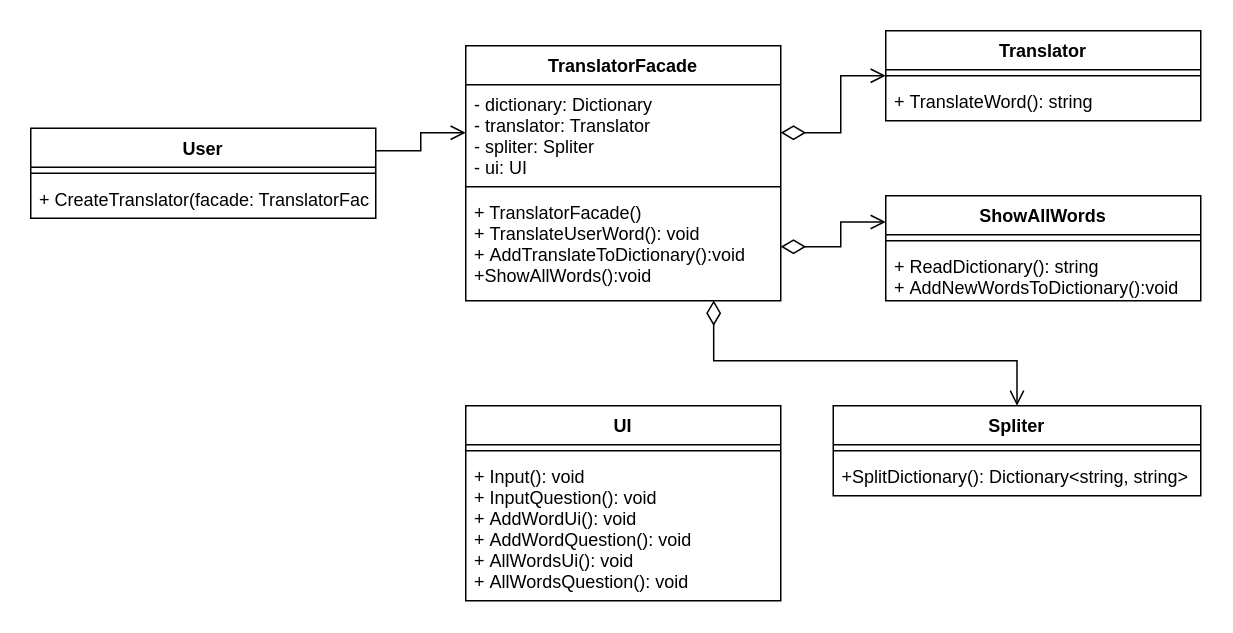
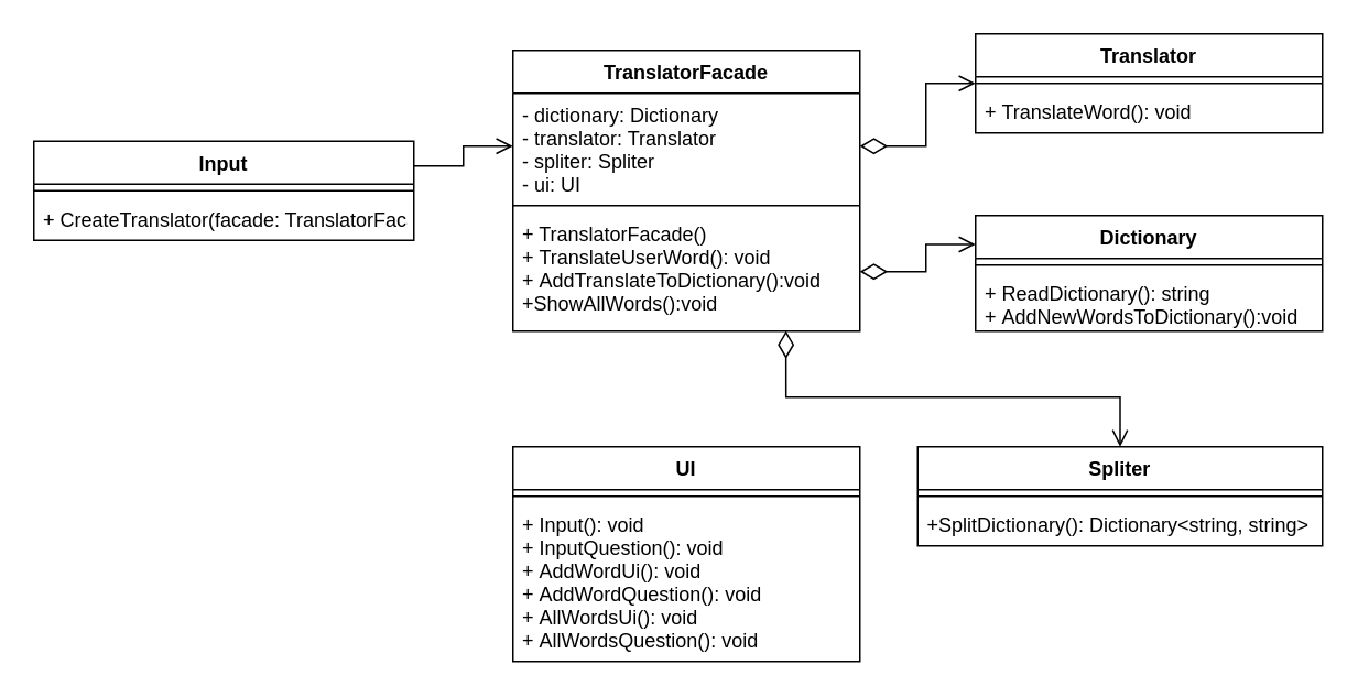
- <mxCell id="10" value="+ TranslateWord(): string" style="text;strokeColor=none;fillColor=none;align=left;verticalAlign=top;spacingLeft=4;spacingRight=4;overflow=hidden;rotatable=0;points=[[0,0.5],[1,0.5]];portConstraint=eastwest;" vertex="1" parent="8"><mxGeometry y="34" width="210" height="26" as="geometry" /></mxCell>
+ <mxCell id="10" value="+ TranslateWord(): void" style="text;strokeColor=none;fillColor=none;align=left;verticalAlign=top;spacingLeft=4;spacingRight=4;overflow=hidden;rotatable=0;points=[[0,0.5],[1,0.5]];portConstraint=eastwest;" vertex="1" parent="8"><mxGeometry y="34" width="210" height="26" as="geometry" /></mxCell>
- <mxCell id="23" value="User" style="swimlane;fontStyle=1;align=center;verticalAlign=top;childLayout=stackLayout;horizontal=1;startSize=26;horizontalStack=0;resizeParent=1;resizeParentMax=0;resizeLast=0;collapsible=1;marginBottom=0;" vertex="1" parent="1"><mxGeometry x="20" y="85" width="230" height="60" as="geometry" /></mxCell>
+ <mxCell id="23" value="Input" style="swimlane;fontStyle=1;align=center;verticalAlign=top;childLayout=stackLayout;horizontal=1;startSize=26;horizontalStack=0;resizeParent=1;resizeParentMax=0;resizeLast=0;collapsible=1;marginBottom=0;" vertex="1" parent="1"><mxGeometry x="20" y="85" width="230" height="60" as="geometry" /></mxCell>
- <mxCell id="19" value="ShowAllWords" style="swimlane;fontStyle=1;align=center;verticalAlign=top;childLayout=stackLayout;horizontal=1;startSize=26;horizontalStack=0;resizeParent=1;resizeParentMax=0;resizeLast=0;collapsible=1;marginBottom=0;" vertex="1" parent="1"><mxGeometry x="590" y="130" width="210" height="70" as="geometry" /></mxCell>
+ <mxCell id="19" value="Dictionary" style="swimlane;fontStyle=1;align=center;verticalAlign=top;childLayout=stackLayout;horizontal=1;startSize=26;horizontalStack=0;resizeParent=1;resizeParentMax=0;resizeLast=0;collapsible=1;marginBottom=0;" vertex="1" parent="1"><mxGeometry x="590" y="130" width="210" height="70" as="geometry" /></mxCell>
